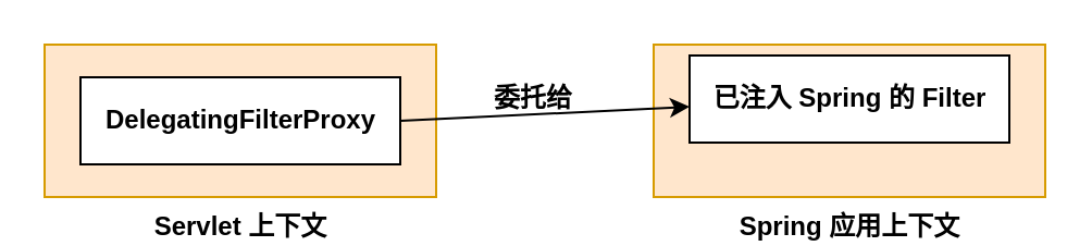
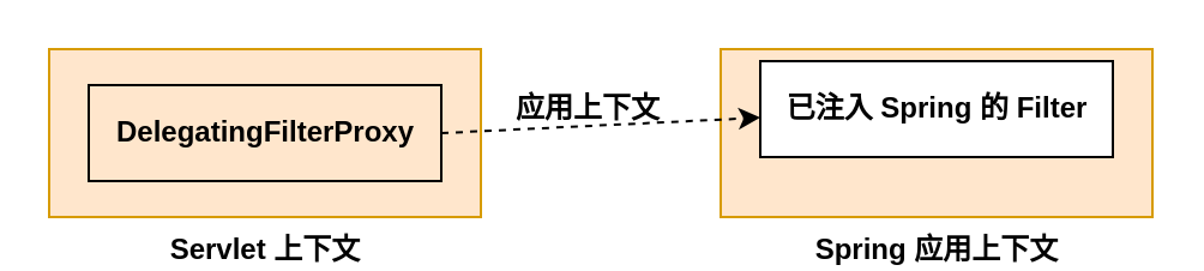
- <mxCell id="7" value="&lt;b&gt;委托给&lt;/b&gt;" style="text;html=1;strokeColor=none;fillColor=none;align=center;verticalAlign=middle;whiteSpace=wrap;rounded=0;sketch=0;" vertex="1" parent="1"><mxGeometry x="200" y="30" width="90" height="30" as="geometry" /></mxCell>
+ <mxCell id="7" value="&lt;b&gt;应用上下文&lt;/b&gt;" style="text;html=1;strokeColor=none;fillColor=none;align=center;verticalAlign=middle;whiteSpace=wrap;rounded=0;sketch=0;" vertex="1" parent="1"><mxGeometry x="200" y="30" width="90" height="30" as="geometry" /></mxCell>
- <mxCell id="6" value="" style="endArrow=classic;html=1;rounded=0;exitX=1;exitY=0.5;exitDx=0;exitDy=0;" edge="1" parent="1" source="3" target="5"><mxGeometry width="50" height="50" relative="1" as="geometry"><mxPoint x="300" y="-40" as="sourcePoint" /><mxPoint x="350" y="-90" as="targetPoint" /></mxGeometry></mxCell>
+ <mxCell id="6" value="" style="endArrow=classic;html=1;rounded=0;exitX=1;exitY=0.5;exitDx=0;exitDy=0;dashed=1;" edge="1" parent="1" source="3" target="5"><mxGeometry width="50" height="50" relative="1" as="geometry"><mxPoint x="300" y="-40" as="sourcePoint" /><mxPoint x="350" y="-90" as="targetPoint" /></mxGeometry></mxCell>
- <mxCell id="3" value="&lt;b&gt;DelegatingFilterProxy&lt;/b&gt;" style="rounded=0;whiteSpace=wrap;html=1;sketch=0;strokeWidth=1;" vertex="1" parent="1"><mxGeometry x="36.5" y="35" width="147" height="40" as="geometry" /></mxCell>
+ <mxCell id="3" value="&lt;b&gt;DelegatingFilterProxy&lt;/b&gt;" style="rounded=0;whiteSpace=wrap;html=1;sketch=0;strokeWidth=1;fillColor=#ffe6cc;" vertex="1" parent="1"><mxGeometry x="36.5" y="35" width="147" height="40" as="geometry" /></mxCell>
